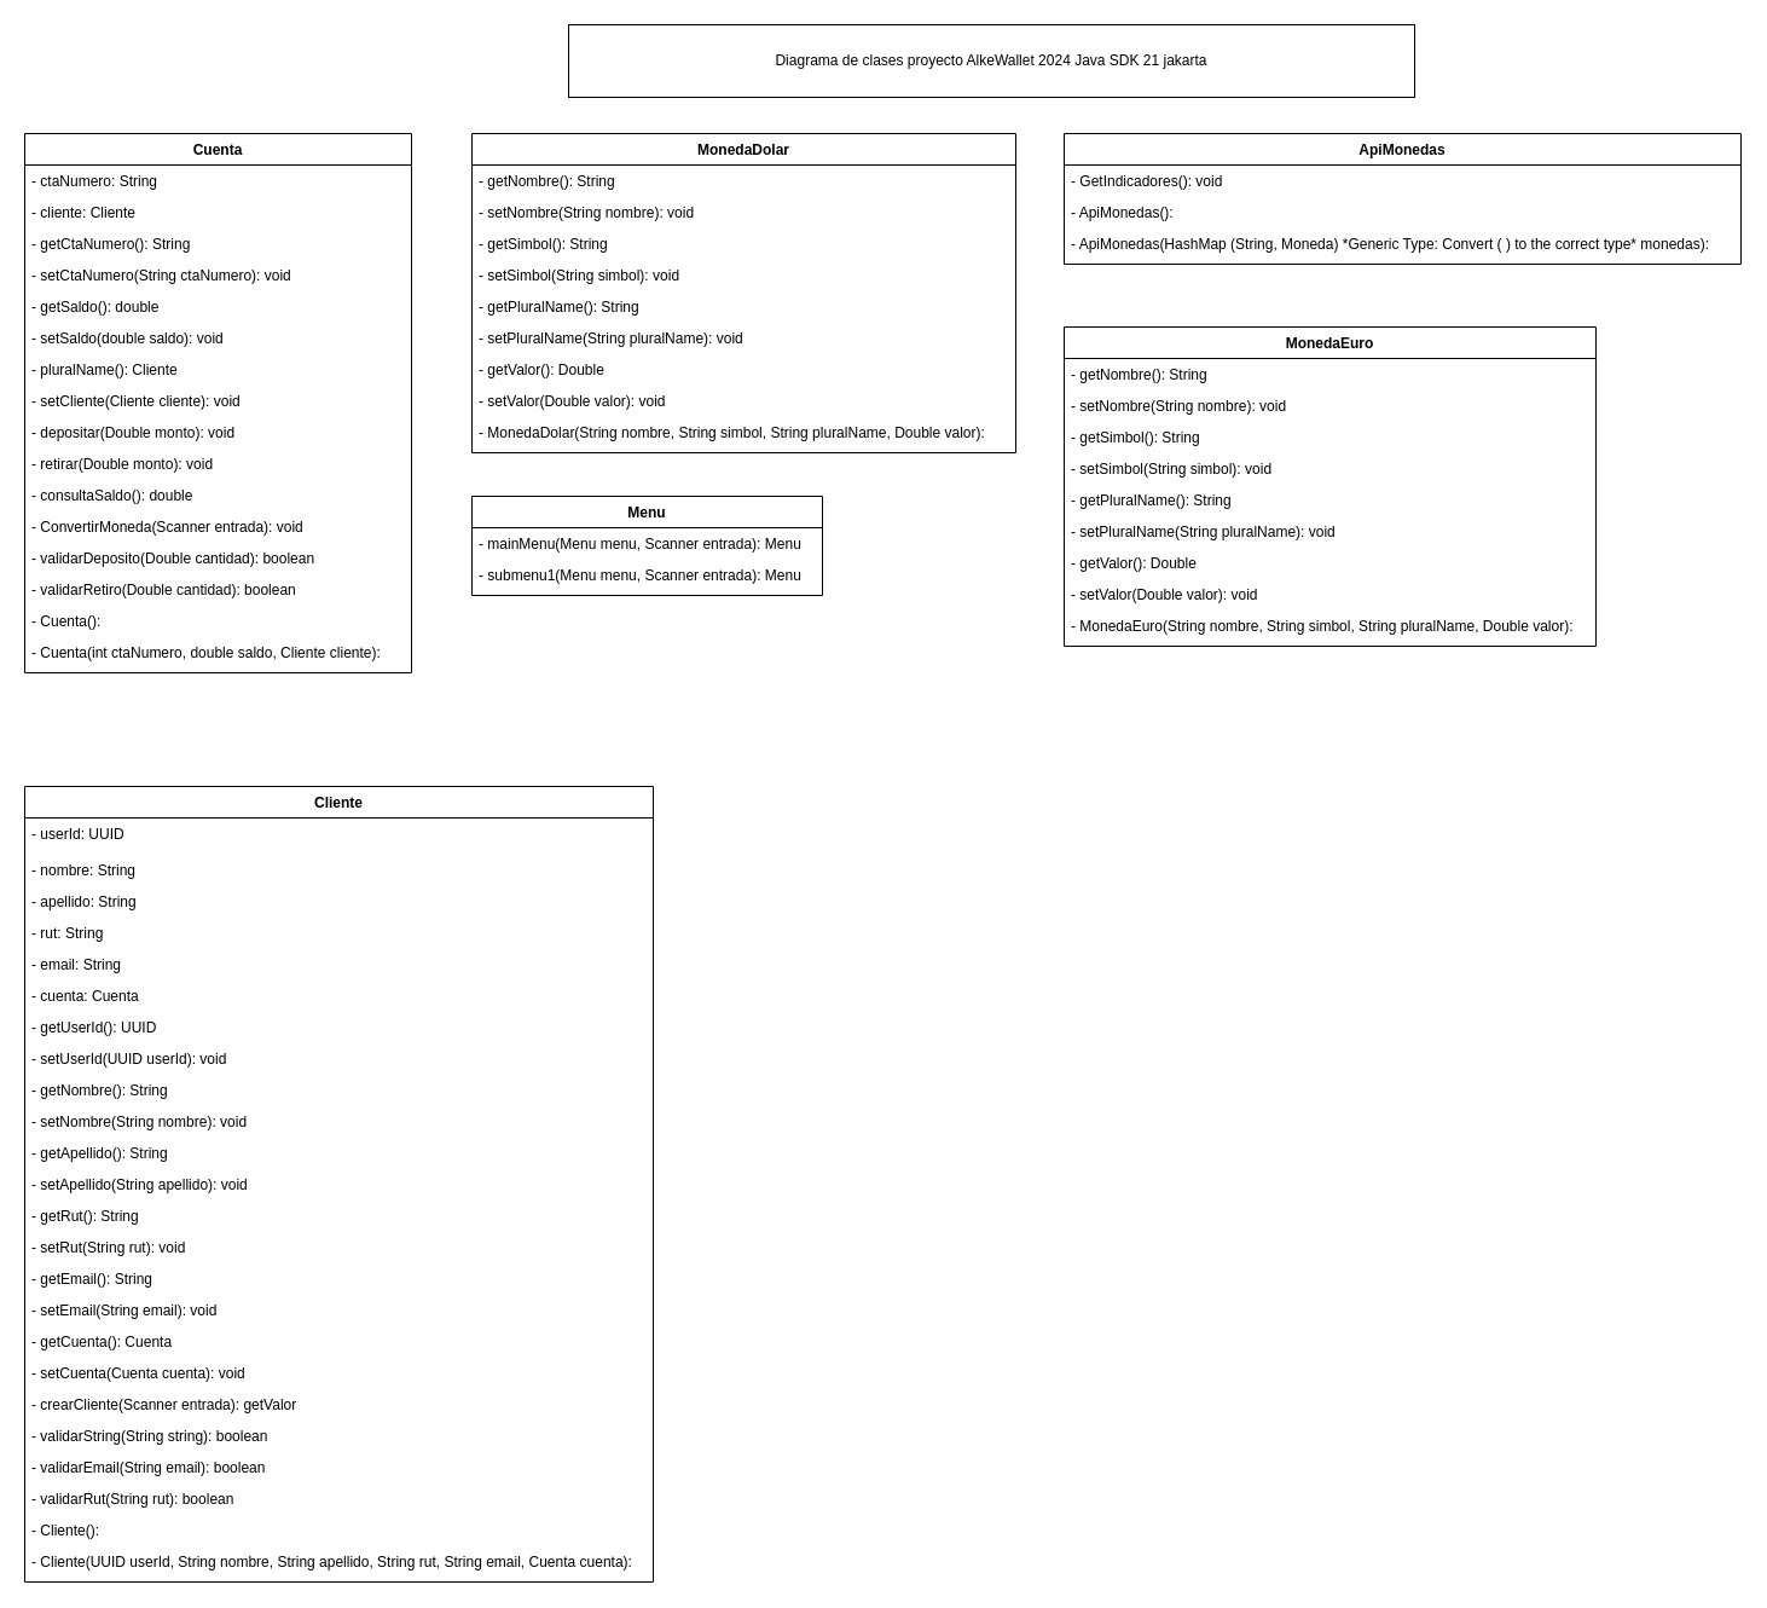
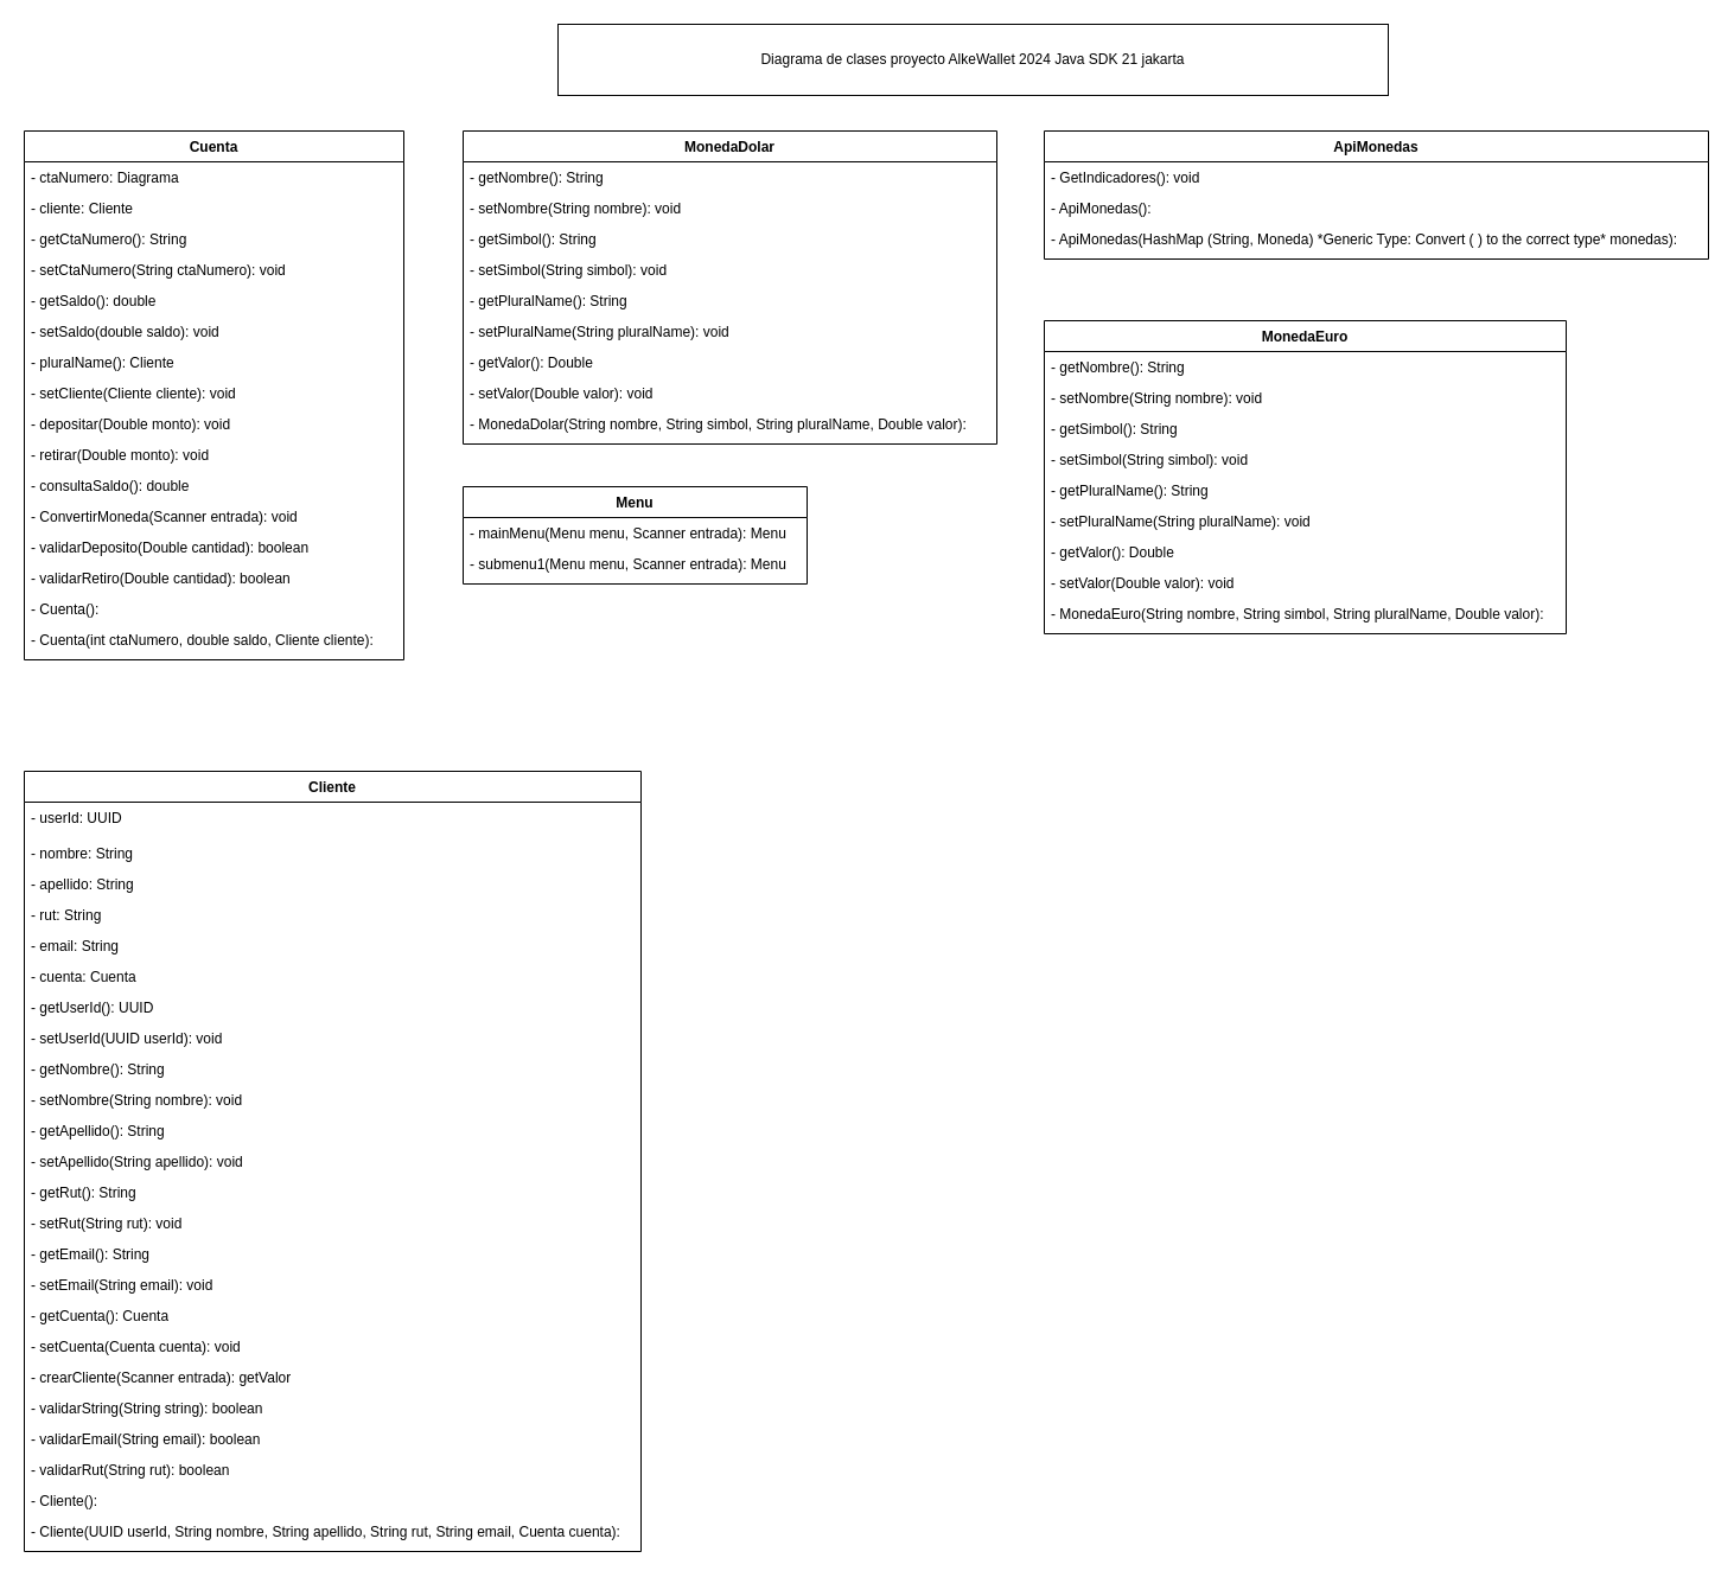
- <mxCell id="28" value="- ctaNumero: String" style="text;strokeColor=none;fillColor=none;align=left;verticalAlign=top;spacingLeft=4;spacingRight=4;overflow=hidden;rotatable=0;points=[[0,0.5],[1,0.5]];portConstraint=eastwest;whiteSpace=wrap;html=1;" parent="27" vertex="1"><mxGeometry y="26" width="320" height="26" as="geometry" /></mxCell>
+ <mxCell id="28" value="- ctaNumero: Diagrama" style="text;strokeColor=none;fillColor=none;align=left;verticalAlign=top;spacingLeft=4;spacingRight=4;overflow=hidden;rotatable=0;points=[[0,0.5],[1,0.5]];portConstraint=eastwest;whiteSpace=wrap;html=1;" parent="27" vertex="1"><mxGeometry y="26" width="320" height="26" as="geometry" /></mxCell>
